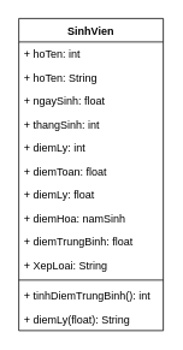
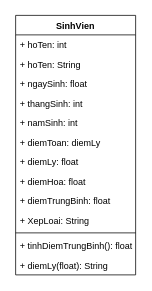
- <mxCell id="7" value="+ diemLy: int" style="text;strokeColor=none;fillColor=none;align=left;verticalAlign=top;spacingLeft=4;spacingRight=4;overflow=hidden;rotatable=0;points=[[0,0.5],[1,0.5]];portConstraint=eastwest;" vertex="1" parent="2"><mxGeometry y="130" width="160" height="26" as="geometry" /></mxCell>
+ <mxCell id="7" value="+ namSinh: int" style="text;strokeColor=none;fillColor=none;align=left;verticalAlign=top;spacingLeft=4;spacingRight=4;overflow=hidden;rotatable=0;points=[[0,0.5],[1,0.5]];portConstraint=eastwest;" vertex="1" parent="2"><mxGeometry y="130" width="160" height="26" as="geometry" /></mxCell>
- <mxCell id="8" value="+ diemToan: float" style="text;strokeColor=none;fillColor=none;align=left;verticalAlign=top;spacingLeft=4;spacingRight=4;overflow=hidden;rotatable=0;points=[[0,0.5],[1,0.5]];portConstraint=eastwest;" vertex="1" parent="2"><mxGeometry y="156" width="160" height="26" as="geometry" /></mxCell>
+ <mxCell id="8" value="+ diemToan: diemLy" style="text;strokeColor=none;fillColor=none;align=left;verticalAlign=top;spacingLeft=4;spacingRight=4;overflow=hidden;rotatable=0;points=[[0,0.5],[1,0.5]];portConstraint=eastwest;" vertex="1" parent="2"><mxGeometry y="156" width="160" height="26" as="geometry" /></mxCell>
- <mxCell id="10" value="+ diemHoa: namSinh" style="text;strokeColor=none;fillColor=none;align=left;verticalAlign=top;spacingLeft=4;spacingRight=4;overflow=hidden;rotatable=0;points=[[0,0.5],[1,0.5]];portConstraint=eastwest;" vertex="1" parent="2"><mxGeometry y="208" width="160" height="26" as="geometry" /></mxCell>
+ <mxCell id="10" value="+ diemHoa: float" style="text;strokeColor=none;fillColor=none;align=left;verticalAlign=top;spacingLeft=4;spacingRight=4;overflow=hidden;rotatable=0;points=[[0,0.5],[1,0.5]];portConstraint=eastwest;" vertex="1" parent="2"><mxGeometry y="208" width="160" height="26" as="geometry" /></mxCell>
- <mxCell id="14" value="+ tinhDiemTrungBinh(): int" style="text;strokeColor=none;fillColor=none;align=left;verticalAlign=top;spacingLeft=4;spacingRight=4;overflow=hidden;rotatable=0;points=[[0,0.5],[1,0.5]];portConstraint=eastwest;" parent="2" vertex="1"><mxGeometry y="294" width="160" height="26" as="geometry" /></mxCell>
+ <mxCell id="14" value="+ tinhDiemTrungBinh(): float" style="text;strokeColor=none;fillColor=none;align=left;verticalAlign=top;spacingLeft=4;spacingRight=4;overflow=hidden;rotatable=0;points=[[0,0.5],[1,0.5]];portConstraint=eastwest;" parent="2" vertex="1"><mxGeometry y="294" width="160" height="26" as="geometry" /></mxCell>
